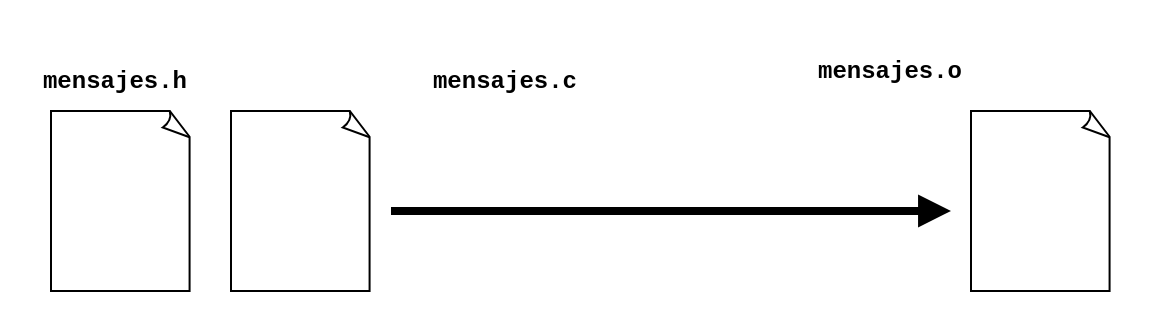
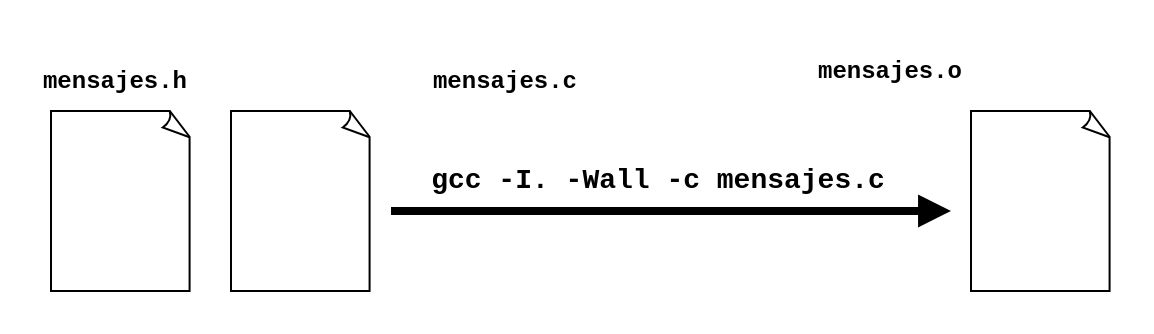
+ <mxCell id="9" value="&lt;font size=&quot;1&quot; face=&quot;Courier New&quot;&gt;&lt;b style=&quot;font-size: 14px;&quot;&gt;gcc -I. -Wall -c mensajes.c&lt;/b&gt;&lt;/font&gt;" style="text;html=1;align=center;verticalAlign=middle;whiteSpace=wrap;rounded=0;" vertex="1" parent="1"><mxGeometry x="209" y="75" width="240" height="30" as="geometry" /></mxCell>
